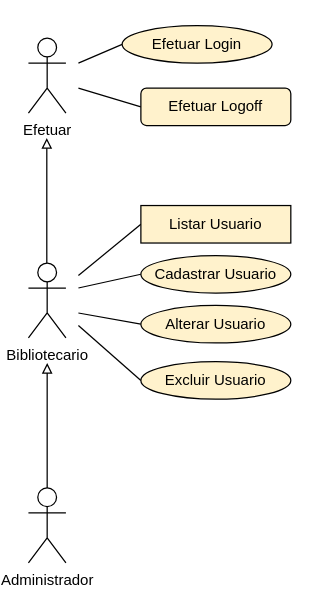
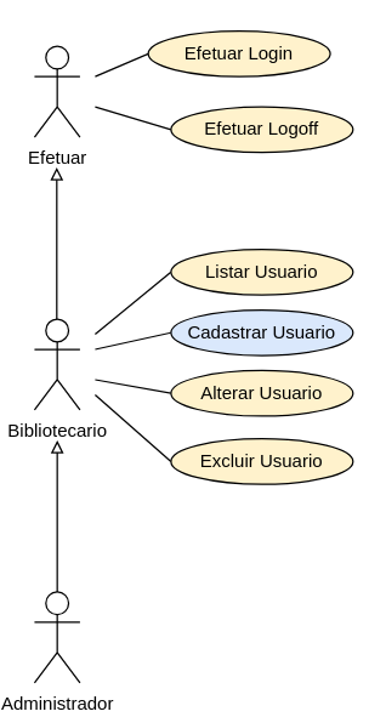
- <mxCell id="16" value="Efetuar Logoff" style="whiteSpace=wrap;html=1;fillColor=#fff2cc;rounded=1;" vertex="1" parent="1"><mxGeometry x="110" y="70" width="120" height="30" as="geometry" /></mxCell>
+ <mxCell id="16" value="Efetuar Logoff" style="ellipse;whiteSpace=wrap;html=1;fillColor=#fff2cc;" vertex="1" parent="1"><mxGeometry x="110" y="70" width="120" height="30" as="geometry" /></mxCell>
- <mxCell id="6" value="Listar Usuario" style="whiteSpace=wrap;html=1;fillColor=#fff2cc;rounded=0;" vertex="1" parent="1"><mxGeometry x="110" y="164" width="120" height="30" as="geometry" /></mxCell>
+ <mxCell id="6" value="Listar Usuario" style="ellipse;whiteSpace=wrap;html=1;fillColor=#fff2cc;" vertex="1" parent="1"><mxGeometry x="110" y="164" width="120" height="30" as="geometry" /></mxCell>
- <mxCell id="8" value="Cadastrar Usuario" style="ellipse;whiteSpace=wrap;html=1;fillColor=#fff2cc;" vertex="1" parent="1"><mxGeometry x="110" y="204" width="120" height="30" as="geometry" /></mxCell>
+ <mxCell id="8" value="Cadastrar Usuario" style="ellipse;whiteSpace=wrap;html=1;fillColor=#dae8fc;" vertex="1" parent="1"><mxGeometry x="110" y="204" width="120" height="30" as="geometry" /></mxCell>
